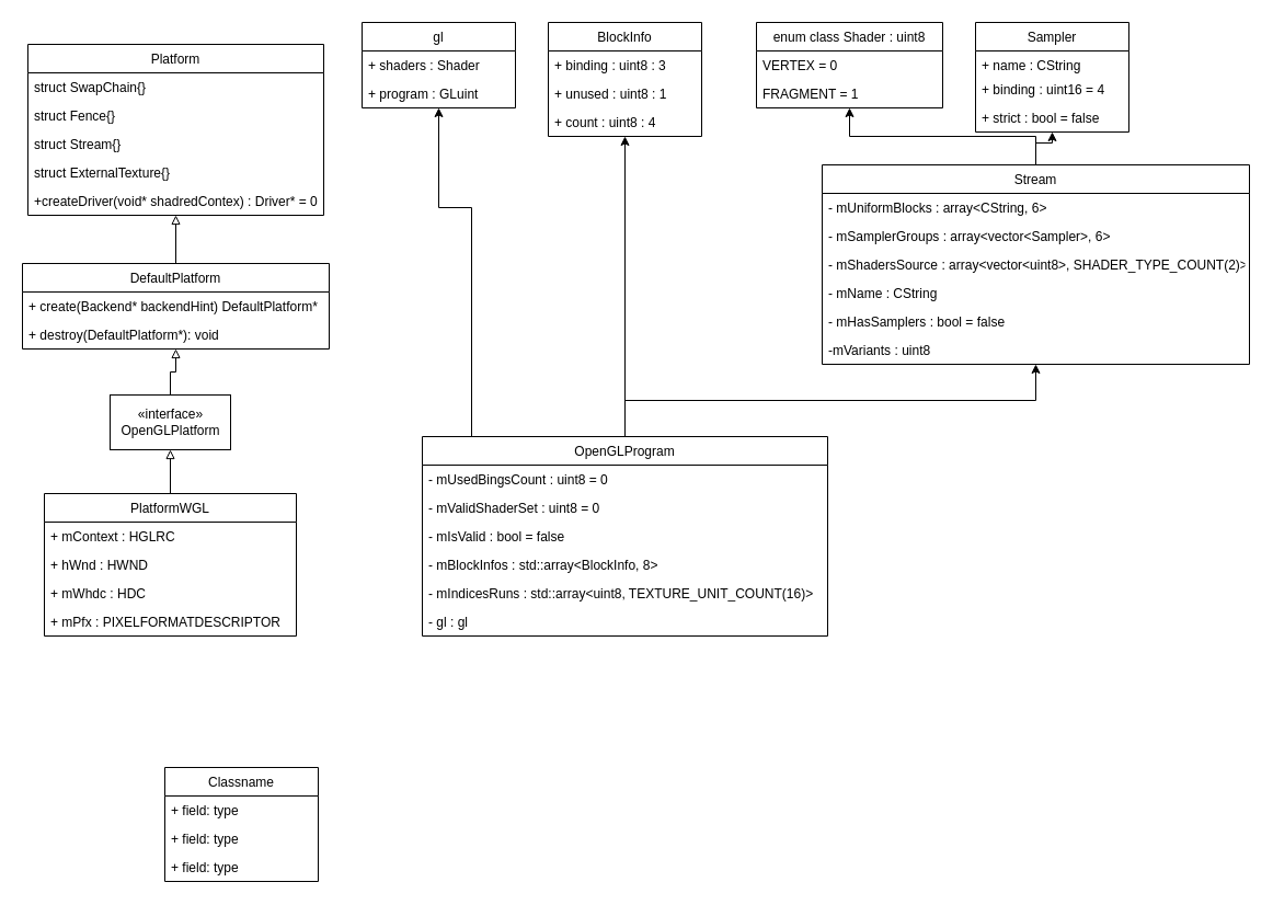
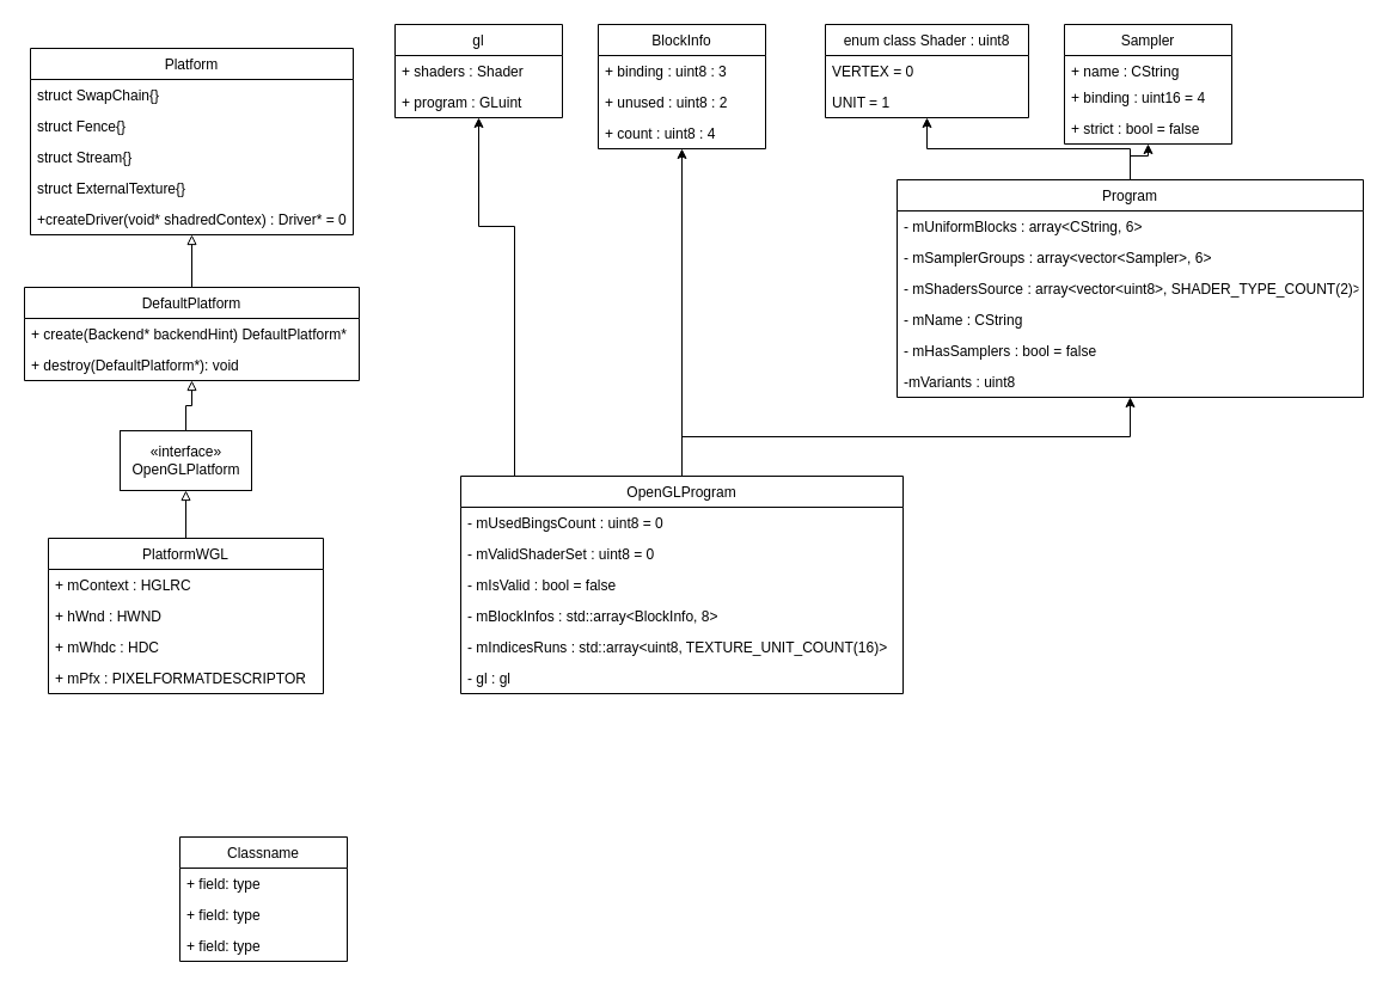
- <mxCell id="35" value="+ unused : uint8 : 1" style="text;strokeColor=none;fillColor=none;align=left;verticalAlign=top;spacingLeft=4;spacingRight=4;overflow=hidden;rotatable=0;points=[[0,0.5],[1,0.5]];portConstraint=eastwest;" vertex="1" parent="33"><mxGeometry y="52" width="140" height="26" as="geometry" /></mxCell>
+ <mxCell id="35" value="+ unused : uint8 : 2" style="text;strokeColor=none;fillColor=none;align=left;verticalAlign=top;spacingLeft=4;spacingRight=4;overflow=hidden;rotatable=0;points=[[0,0.5],[1,0.5]];portConstraint=eastwest;" vertex="1" parent="33"><mxGeometry y="52" width="140" height="26" as="geometry" /></mxCell>
- <mxCell id="52" value="FRAGMENT = 1" style="text;strokeColor=none;fillColor=none;align=left;verticalAlign=top;spacingLeft=4;spacingRight=4;overflow=hidden;rotatable=0;points=[[0,0.5],[1,0.5]];portConstraint=eastwest;" vertex="1" parent="50"><mxGeometry y="52" width="170" height="26" as="geometry" /></mxCell>
+ <mxCell id="52" value="UNIT = 1" style="text;strokeColor=none;fillColor=none;align=left;verticalAlign=top;spacingLeft=4;spacingRight=4;overflow=hidden;rotatable=0;points=[[0,0.5],[1,0.5]];portConstraint=eastwest;" vertex="1" parent="50"><mxGeometry y="52" width="170" height="26" as="geometry" /></mxCell>
- <mxCell id="43" value="Stream" style="swimlane;fontStyle=0;childLayout=stackLayout;horizontal=1;startSize=26;fillColor=none;horizontalStack=0;resizeParent=1;resizeParentMax=0;resizeLast=0;collapsible=1;marginBottom=0;" vertex="1" parent="1"><mxGeometry x="750" y="150" width="390" height="182" as="geometry" /></mxCell>
+ <mxCell id="43" value="Program" style="swimlane;fontStyle=0;childLayout=stackLayout;horizontal=1;startSize=26;fillColor=none;horizontalStack=0;resizeParent=1;resizeParentMax=0;resizeLast=0;collapsible=1;marginBottom=0;" vertex="1" parent="1"><mxGeometry x="750" y="150" width="390" height="182" as="geometry" /></mxCell>
